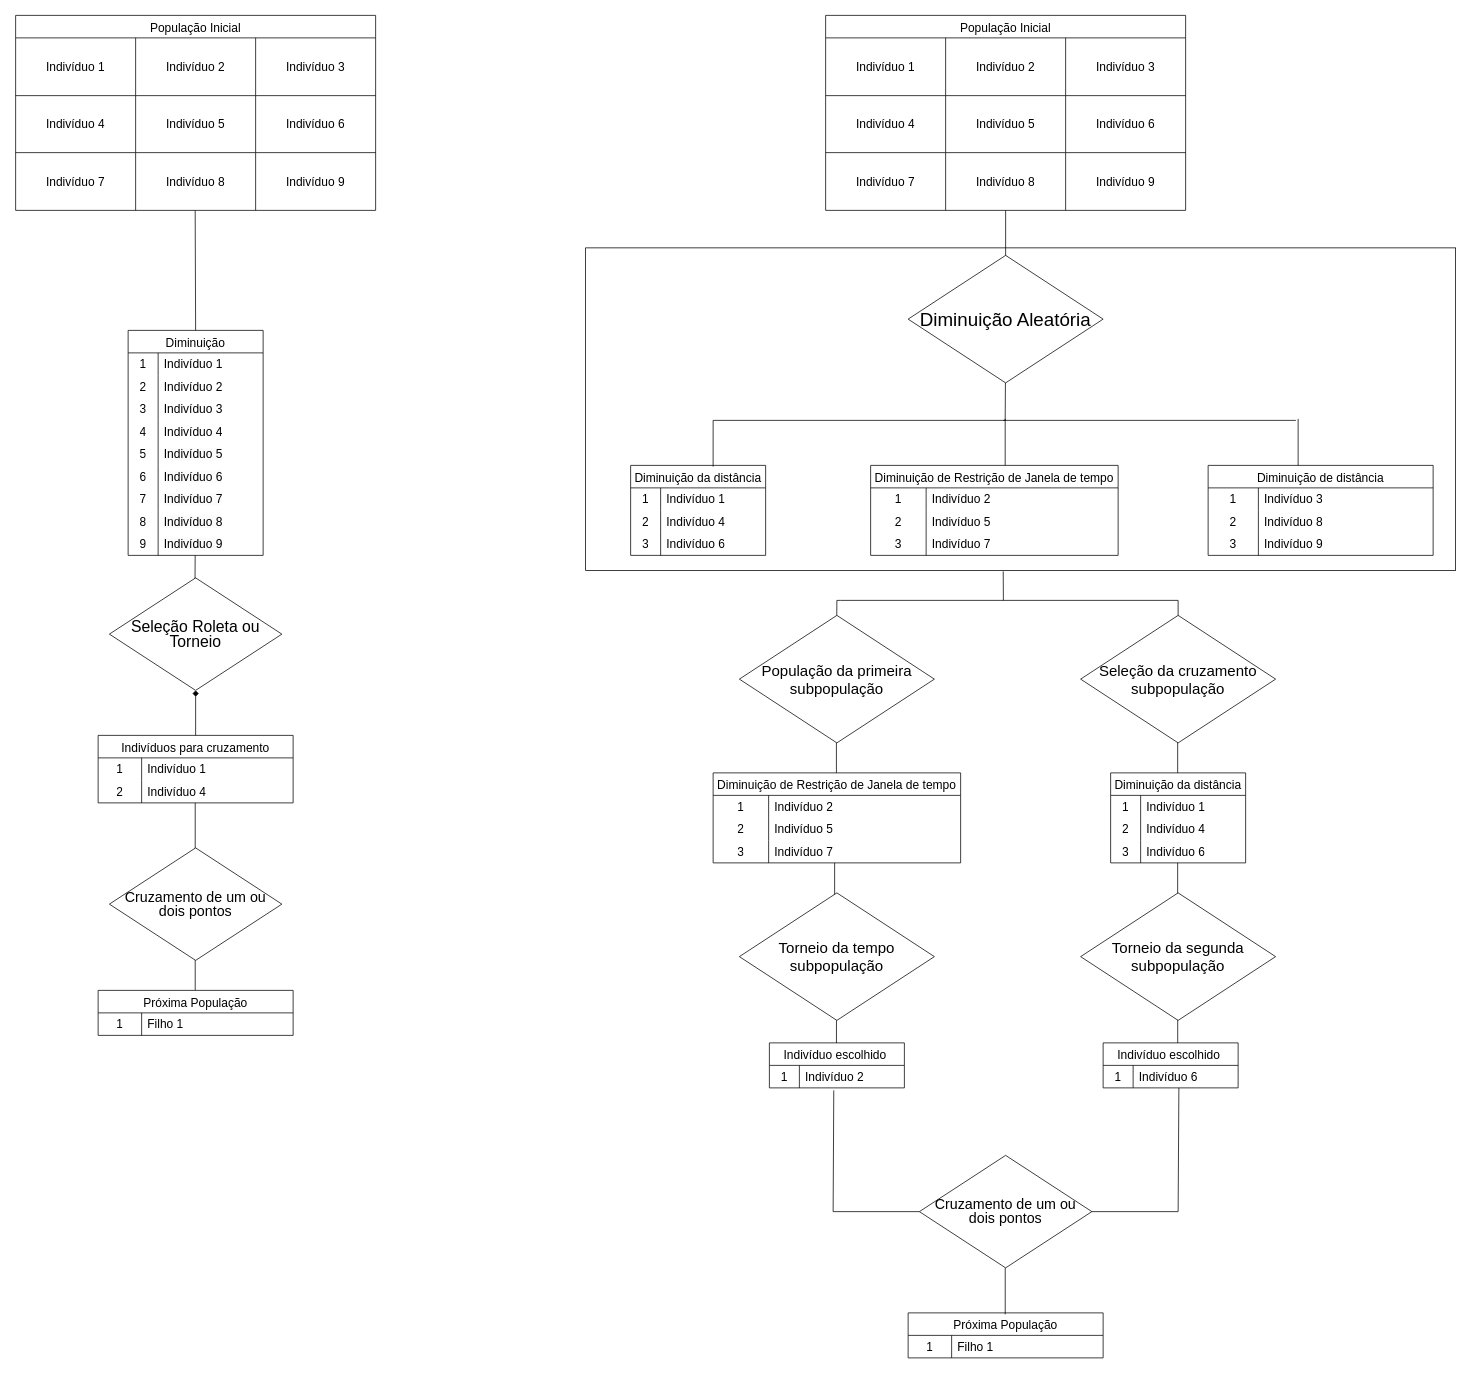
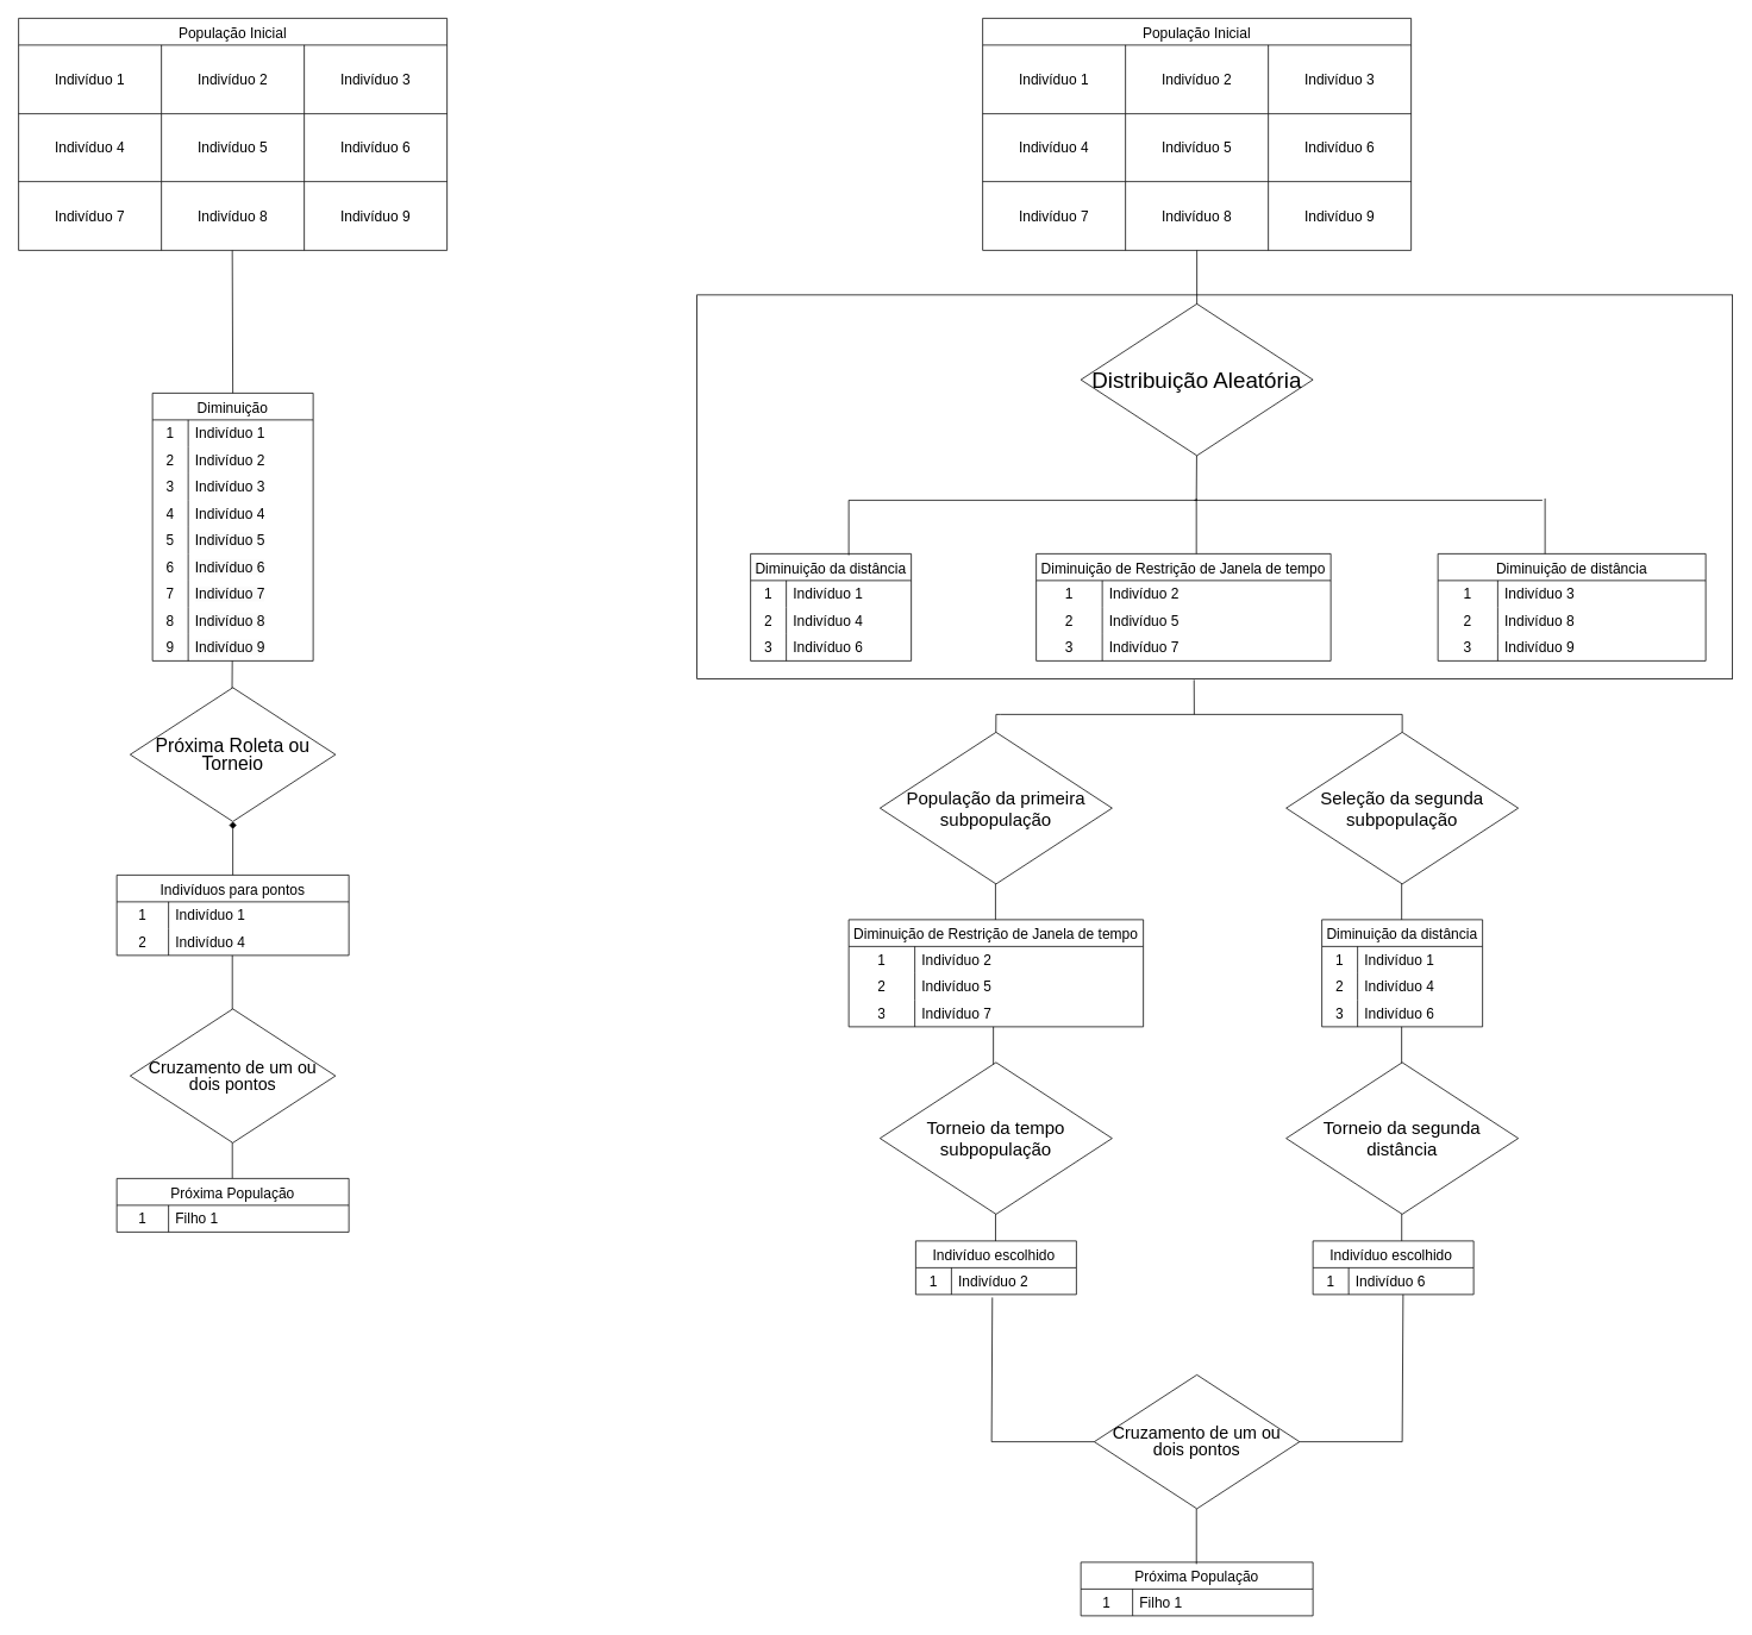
- <mxCell id="132" value="&lt;span style=&quot;font-size: 25px;&quot;&gt;Diminuição Aleatória&lt;/span&gt;" style="rhombus;whiteSpace=wrap;html=1;strokeColor=default;align=center;verticalAlign=middle;fontFamily=Helvetica;fontSize=16;fontColor=default;fontStyle=0;fillColor=default;" vertex="1" parent="1"><mxGeometry x="1210" y="340" width="260" height="170" as="geometry" /></mxCell>
+ <mxCell id="132" value="&lt;span style=&quot;font-size: 25px;&quot;&gt;Distribuição Aleatória&lt;/span&gt;" style="rhombus;whiteSpace=wrap;html=1;strokeColor=default;align=center;verticalAlign=middle;fontFamily=Helvetica;fontSize=16;fontColor=default;fontStyle=0;fillColor=default;" vertex="1" parent="1"><mxGeometry x="1210" y="340" width="260" height="170" as="geometry" /></mxCell>
- <mxCell id="134" value="&lt;p style=&quot;line-height: 110%;&quot;&gt;&lt;font style=&quot;font-size: 21px;&quot;&gt;Seleção Roleta ou Torneio&lt;/font&gt;&lt;/p&gt;" style="rhombus;whiteSpace=wrap;html=1;strokeColor=default;align=center;verticalAlign=middle;fontFamily=Helvetica;fontSize=16;fontColor=default;fontStyle=0;fillColor=default;" vertex="1" parent="1"><mxGeometry x="145" y="770" width="230" height="150" as="geometry" /></mxCell>
+ <mxCell id="134" value="&lt;p style=&quot;line-height: 110%;&quot;&gt;&lt;font style=&quot;font-size: 21px;&quot;&gt;Próxima Roleta ou Torneio&lt;/font&gt;&lt;/p&gt;" style="rhombus;whiteSpace=wrap;html=1;strokeColor=default;align=center;verticalAlign=middle;fontFamily=Helvetica;fontSize=16;fontColor=default;fontStyle=0;fillColor=default;" vertex="1" parent="1"><mxGeometry x="145" y="770" width="230" height="150" as="geometry" /></mxCell>
- <mxCell id="131" value="&lt;font style=&quot;font-size: 20px;&quot;&gt;Seleção da cruzamento subpopulação&lt;/font&gt;" style="rhombus;whiteSpace=wrap;html=1;strokeColor=default;align=center;verticalAlign=middle;fontFamily=Helvetica;fontSize=16;fontColor=default;fontStyle=0;fillColor=default;" vertex="1" parent="1"><mxGeometry x="1440" y="820" width="260" height="170" as="geometry" /></mxCell>
+ <mxCell id="131" value="&lt;font style=&quot;font-size: 20px;&quot;&gt;Seleção da segunda subpopulação&lt;/font&gt;" style="rhombus;whiteSpace=wrap;html=1;strokeColor=default;align=center;verticalAlign=middle;fontFamily=Helvetica;fontSize=16;fontColor=default;fontStyle=0;fillColor=default;" vertex="1" parent="1"><mxGeometry x="1440" y="820" width="260" height="170" as="geometry" /></mxCell>
- <mxCell id="98" value="Indivíduos para cruzamento" style="shape=table;startSize=30;container=1;collapsible=0;childLayout=tableLayout;fixedRows=1;rowLines=0;fontStyle=0;strokeColor=default;fontSize=16;" vertex="1" parent="1"><mxGeometry x="130" y="980" width="260" height="90" as="geometry" /></mxCell>
+ <mxCell id="98" value="Indivíduos para pontos" style="shape=table;startSize=30;container=1;collapsible=0;childLayout=tableLayout;fixedRows=1;rowLines=0;fontStyle=0;strokeColor=default;fontSize=16;" vertex="1" parent="1"><mxGeometry x="130" y="980" width="260" height="90" as="geometry" /></mxCell>
- <mxCell id="150" value="&lt;font style=&quot;font-size: 20px;&quot;&gt;Torneio da segunda subpopulação&lt;/font&gt;" style="rhombus;whiteSpace=wrap;html=1;strokeColor=default;align=center;verticalAlign=middle;fontFamily=Helvetica;fontSize=16;fontColor=default;fontStyle=0;fillColor=default;" vertex="1" parent="1"><mxGeometry x="1440" y="1190" width="260" height="170" as="geometry" /></mxCell>
+ <mxCell id="150" value="&lt;font style=&quot;font-size: 20px;&quot;&gt;Torneio da segunda distância&lt;/font&gt;" style="rhombus;whiteSpace=wrap;html=1;strokeColor=default;align=center;verticalAlign=middle;fontFamily=Helvetica;fontSize=16;fontColor=default;fontStyle=0;fillColor=default;" vertex="1" parent="1"><mxGeometry x="1440" y="1190" width="260" height="170" as="geometry" /></mxCell>
